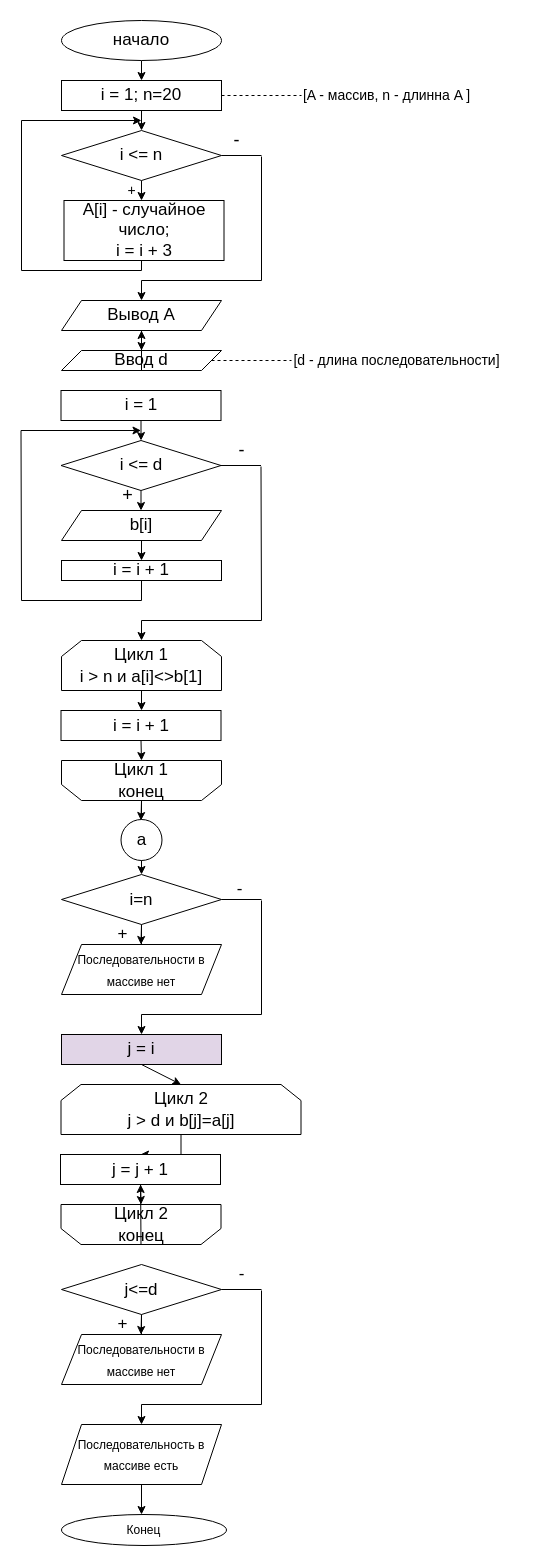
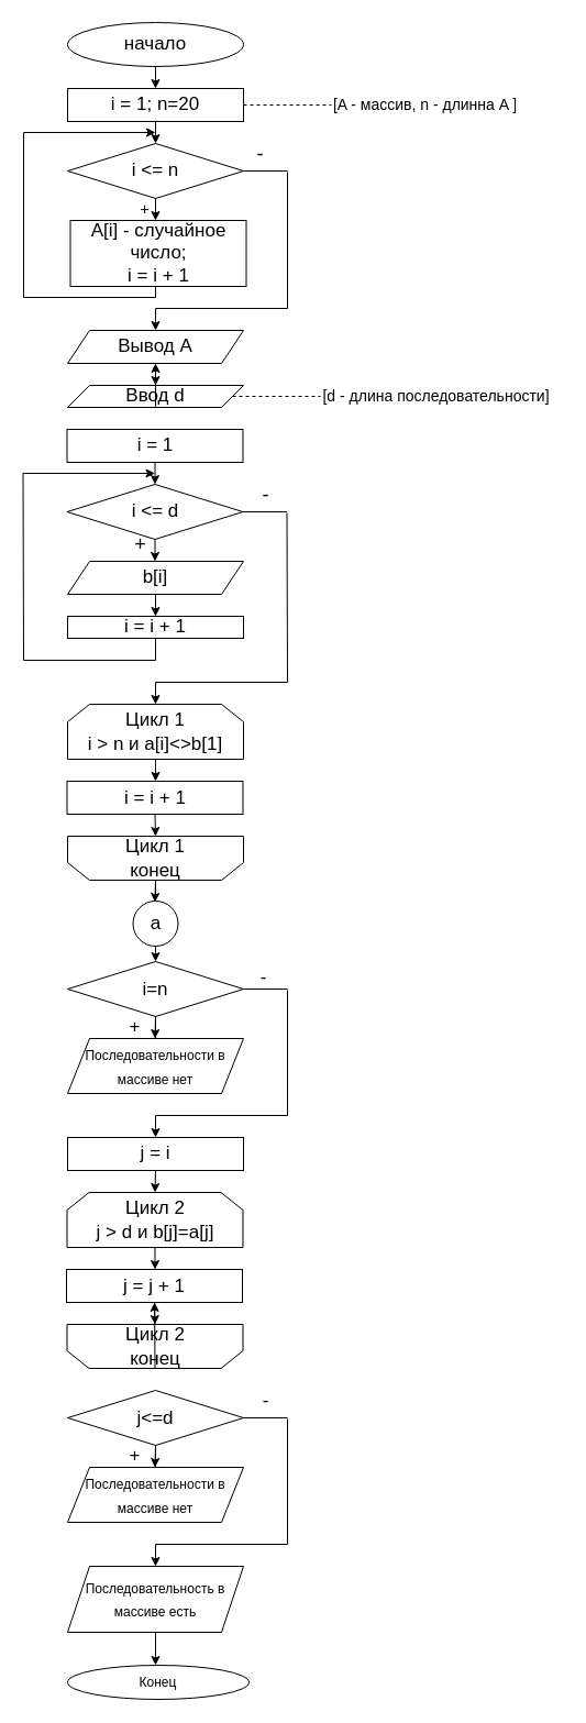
- <mxCell id="8" value="&lt;font style=&quot;font-size: 17px;&quot;&gt;A[i] - случайное число;&lt;br&gt;i = i + 3&lt;/font&gt;" style="rounded=0;whiteSpace=wrap;html=1;fontSize=14;" parent="1" vertex="1"><mxGeometry x="63.5" y="200" width="160" height="60" as="geometry" /></mxCell>
+ <mxCell id="8" value="&lt;font style=&quot;font-size: 17px;&quot;&gt;A[i] - случайное число;&lt;br&gt;i = i + 1&lt;/font&gt;" style="rounded=0;whiteSpace=wrap;html=1;fontSize=14;" parent="1" vertex="1"><mxGeometry x="63.5" y="200" width="160" height="60" as="geometry" /></mxCell>
- <mxCell id="56" value="j = i" style="rounded=0;whiteSpace=wrap;html=1;fontSize=17;fillColor=#e1d5e7;" parent="1" vertex="1"><mxGeometry x="61" y="1034" width="160" height="30" as="geometry" /></mxCell>
+ <mxCell id="56" value="j = i" style="rounded=0;whiteSpace=wrap;html=1;fontSize=17;" parent="1" vertex="1"><mxGeometry x="61" y="1034" width="160" height="30" as="geometry" /></mxCell>
- <mxCell id="58" value="&lt;font style=&quot;font-size: 17px;&quot;&gt;Цикл 2&lt;br&gt;j &amp;gt; d и&amp;nbsp;b[j]=a[j]&lt;/font&gt;" style="shape=loopLimit;whiteSpace=wrap;html=1;fontSize=18;" parent="1" vertex="1"><mxGeometry x="60.5" y="1084" width="240" height="50" as="geometry" /></mxCell>
+ <mxCell id="58" value="&lt;font style=&quot;font-size: 17px;&quot;&gt;Цикл 2&lt;br&gt;j &amp;gt; d и&amp;nbsp;b[j]=a[j]&lt;/font&gt;" style="shape=loopLimit;whiteSpace=wrap;html=1;fontSize=18;" parent="1" vertex="1"><mxGeometry x="60.5" y="1084" width="160" height="50" as="geometry" /></mxCell>
